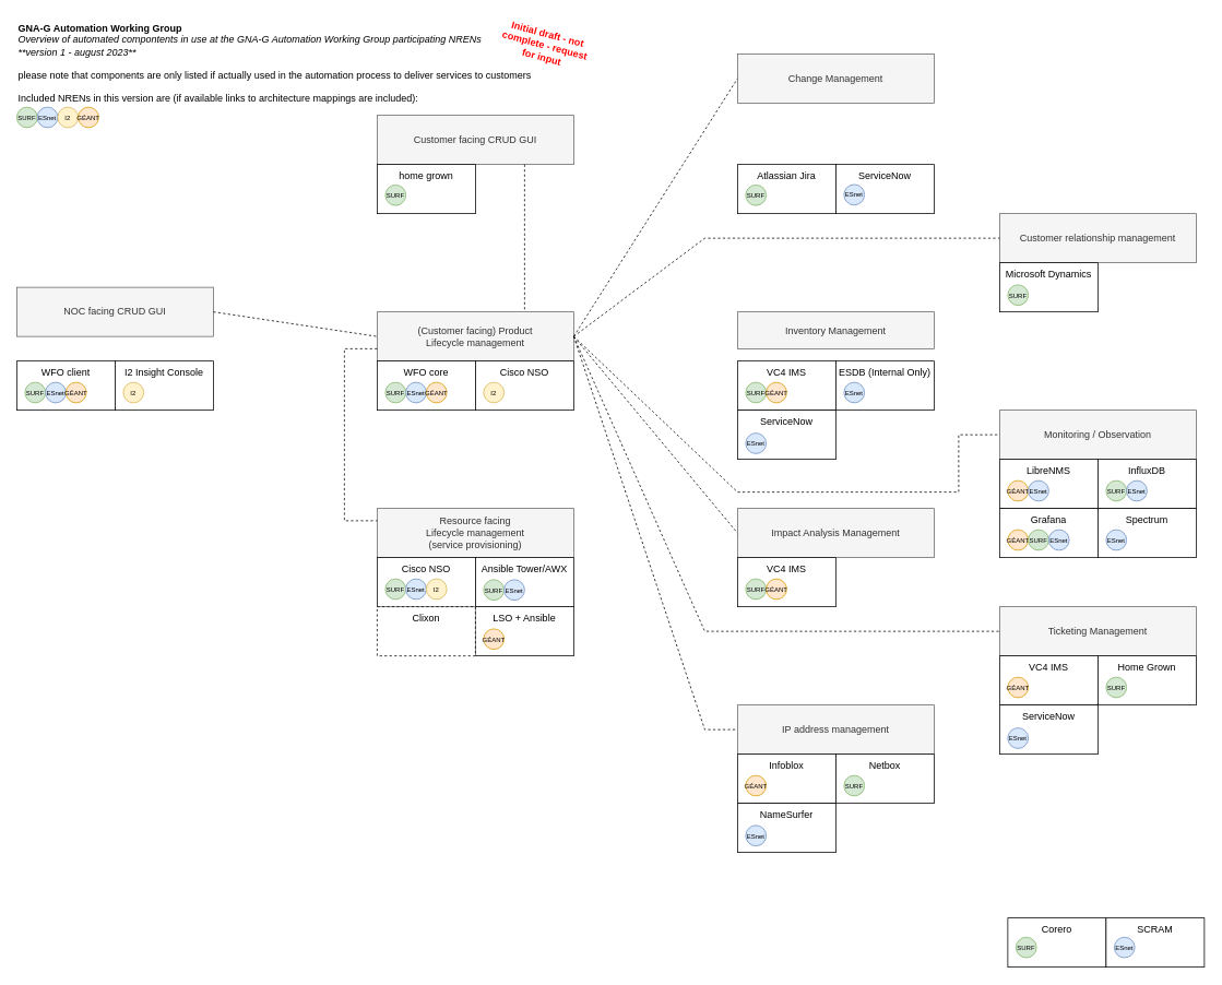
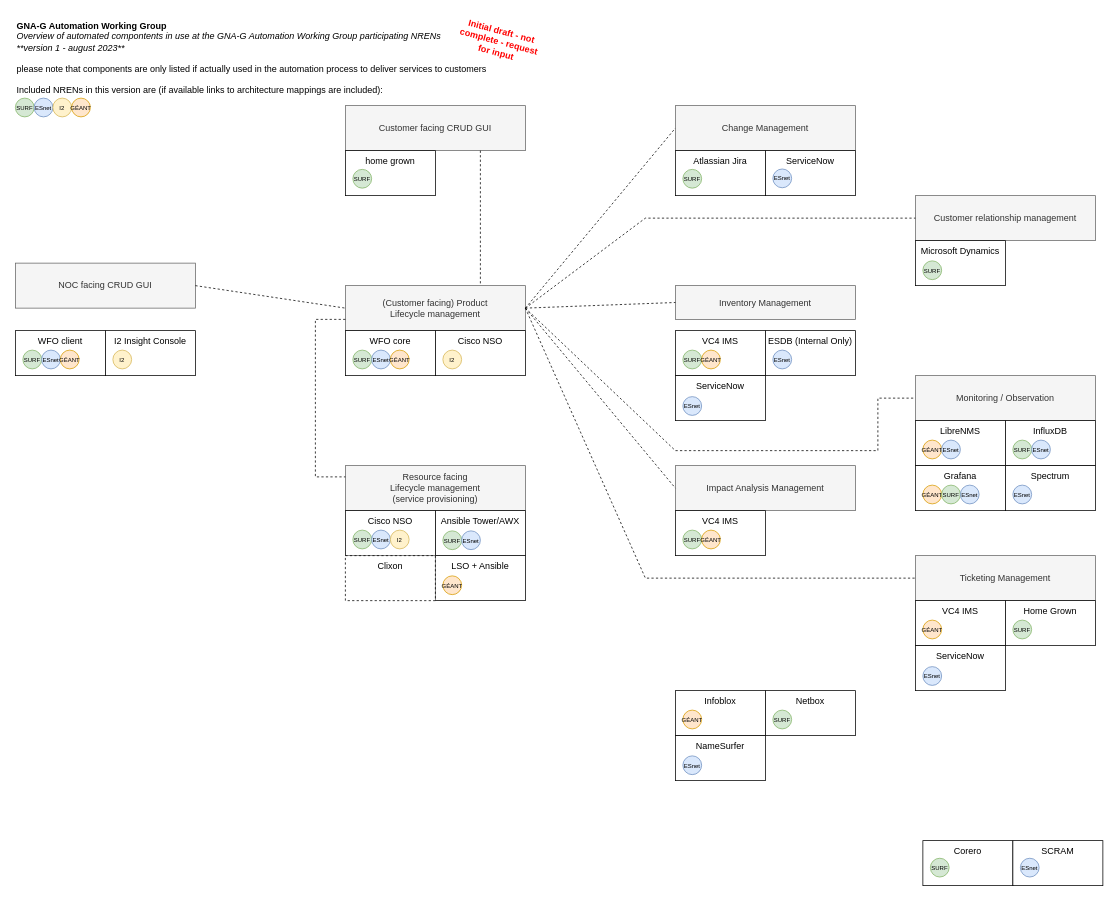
- <mxCell id="16" value="Change Management" style="rounded=0;whiteSpace=wrap;html=1;fillColor=#f5f5f5;fontColor=#333333;strokeColor=#666666;" parent="1" vertex="1"><mxGeometry x="900" y="65" width="240" height="60" as="geometry" /></mxCell>
+ <mxCell id="16" value="Change Management" style="rounded=0;whiteSpace=wrap;html=1;fillColor=#f5f5f5;fontColor=#333333;strokeColor=#666666;" parent="1" vertex="1"><mxGeometry x="900" width="240" height="60" as="geometry" y="140" /></mxCell>
+ <mxCell id="29" value="" style="endArrow=none;dashed=1;html=1;strokeWidth=1;rounded=0;entryX=0;entryY=0.5;entryDx=0;entryDy=0;exitX=1;exitY=0.5;exitDx=0;exitDy=0;" parent="1" source="3" target="5" edge="1"><mxGeometry width="50" height="50" relative="1" as="geometry"><mxPoint x="710" y="420" as="sourcePoint" /><mxPoint x="910" y="180" as="targetPoint" /></mxGeometry></mxCell>
- <mxCell id="81" value="" style="endArrow=none;dashed=1;html=1;strokeWidth=1;rounded=0;entryX=0;entryY=0.5;entryDx=0;entryDy=0;exitX=1;exitY=0.5;exitDx=0;exitDy=0;" parent="1" source="3" target="67" edge="1"><mxGeometry width="50" height="50" relative="1" as="geometry"><mxPoint x="710" y="420" as="sourcePoint" /><mxPoint x="910" y="900" as="targetPoint" /><Array as="points"><mxPoint x="860" y="890" /></Array></mxGeometry></mxCell>
- <mxCell id="67" value="IP address management" style="rounded=0;whiteSpace=wrap;html=1;fillColor=#f5f5f5;fontColor=#333333;strokeColor=#666666;" parent="1" vertex="1"><mxGeometry x="900" y="860" width="240" height="60" as="geometry" /></mxCell>
